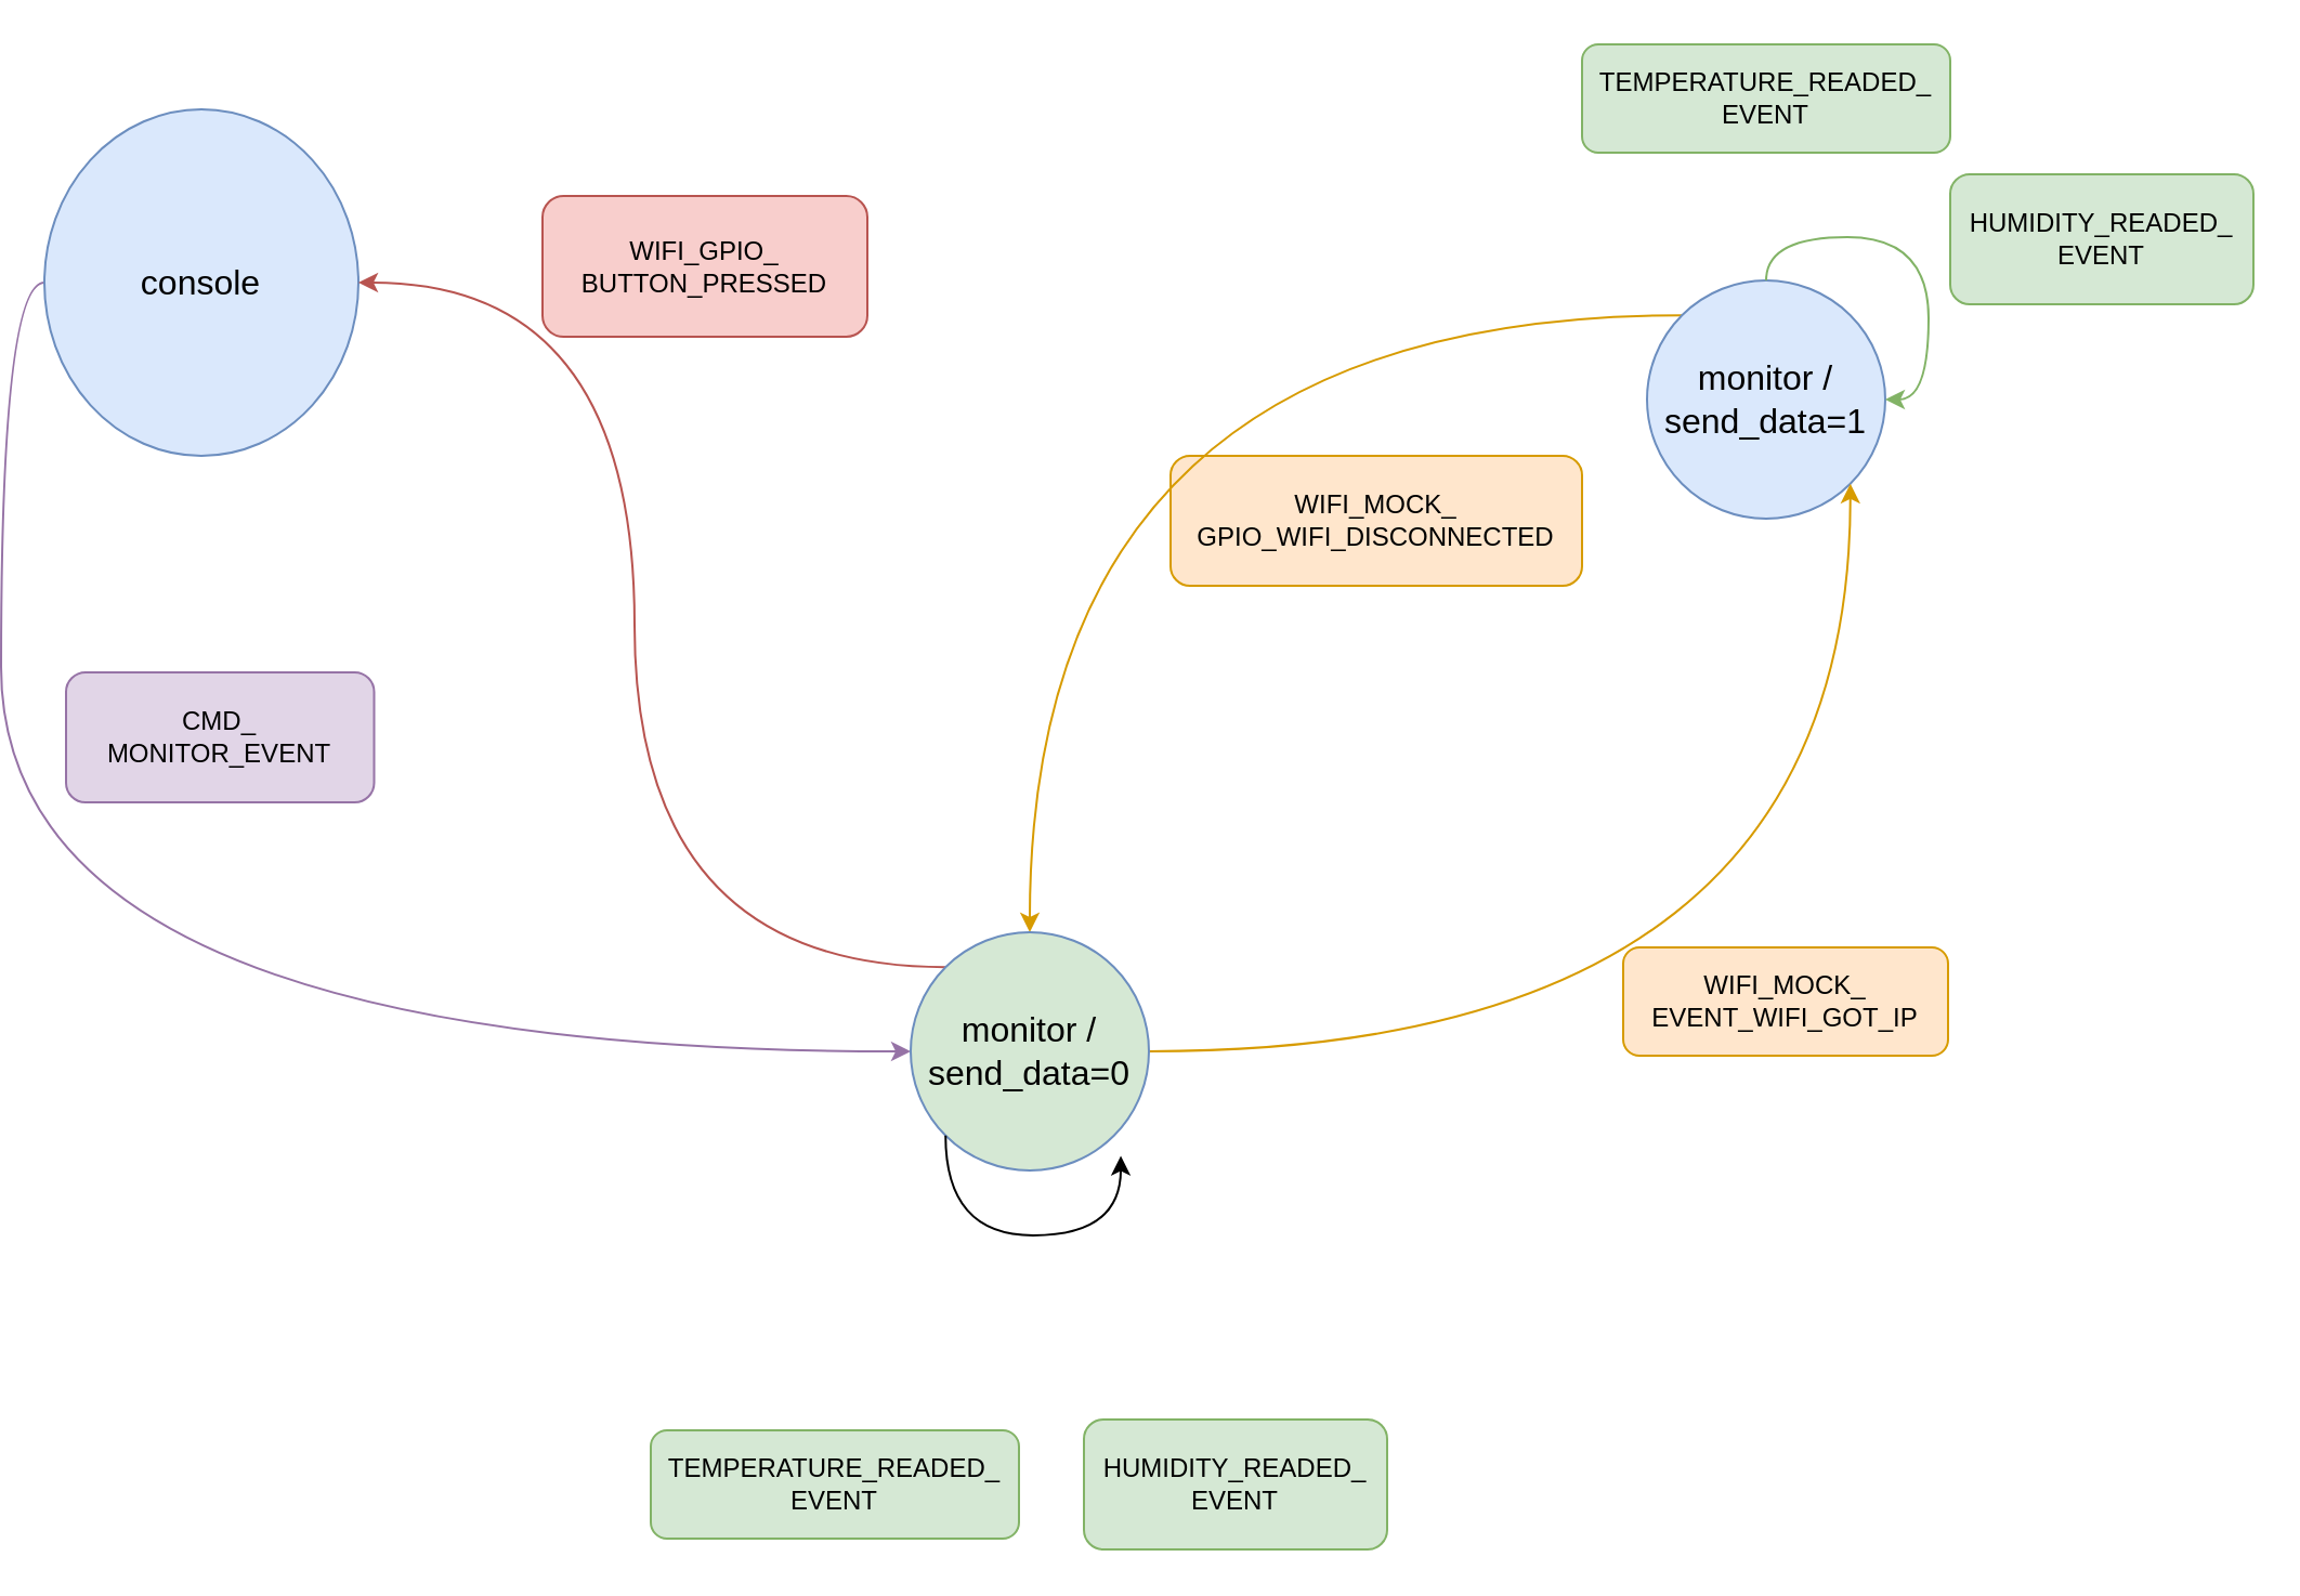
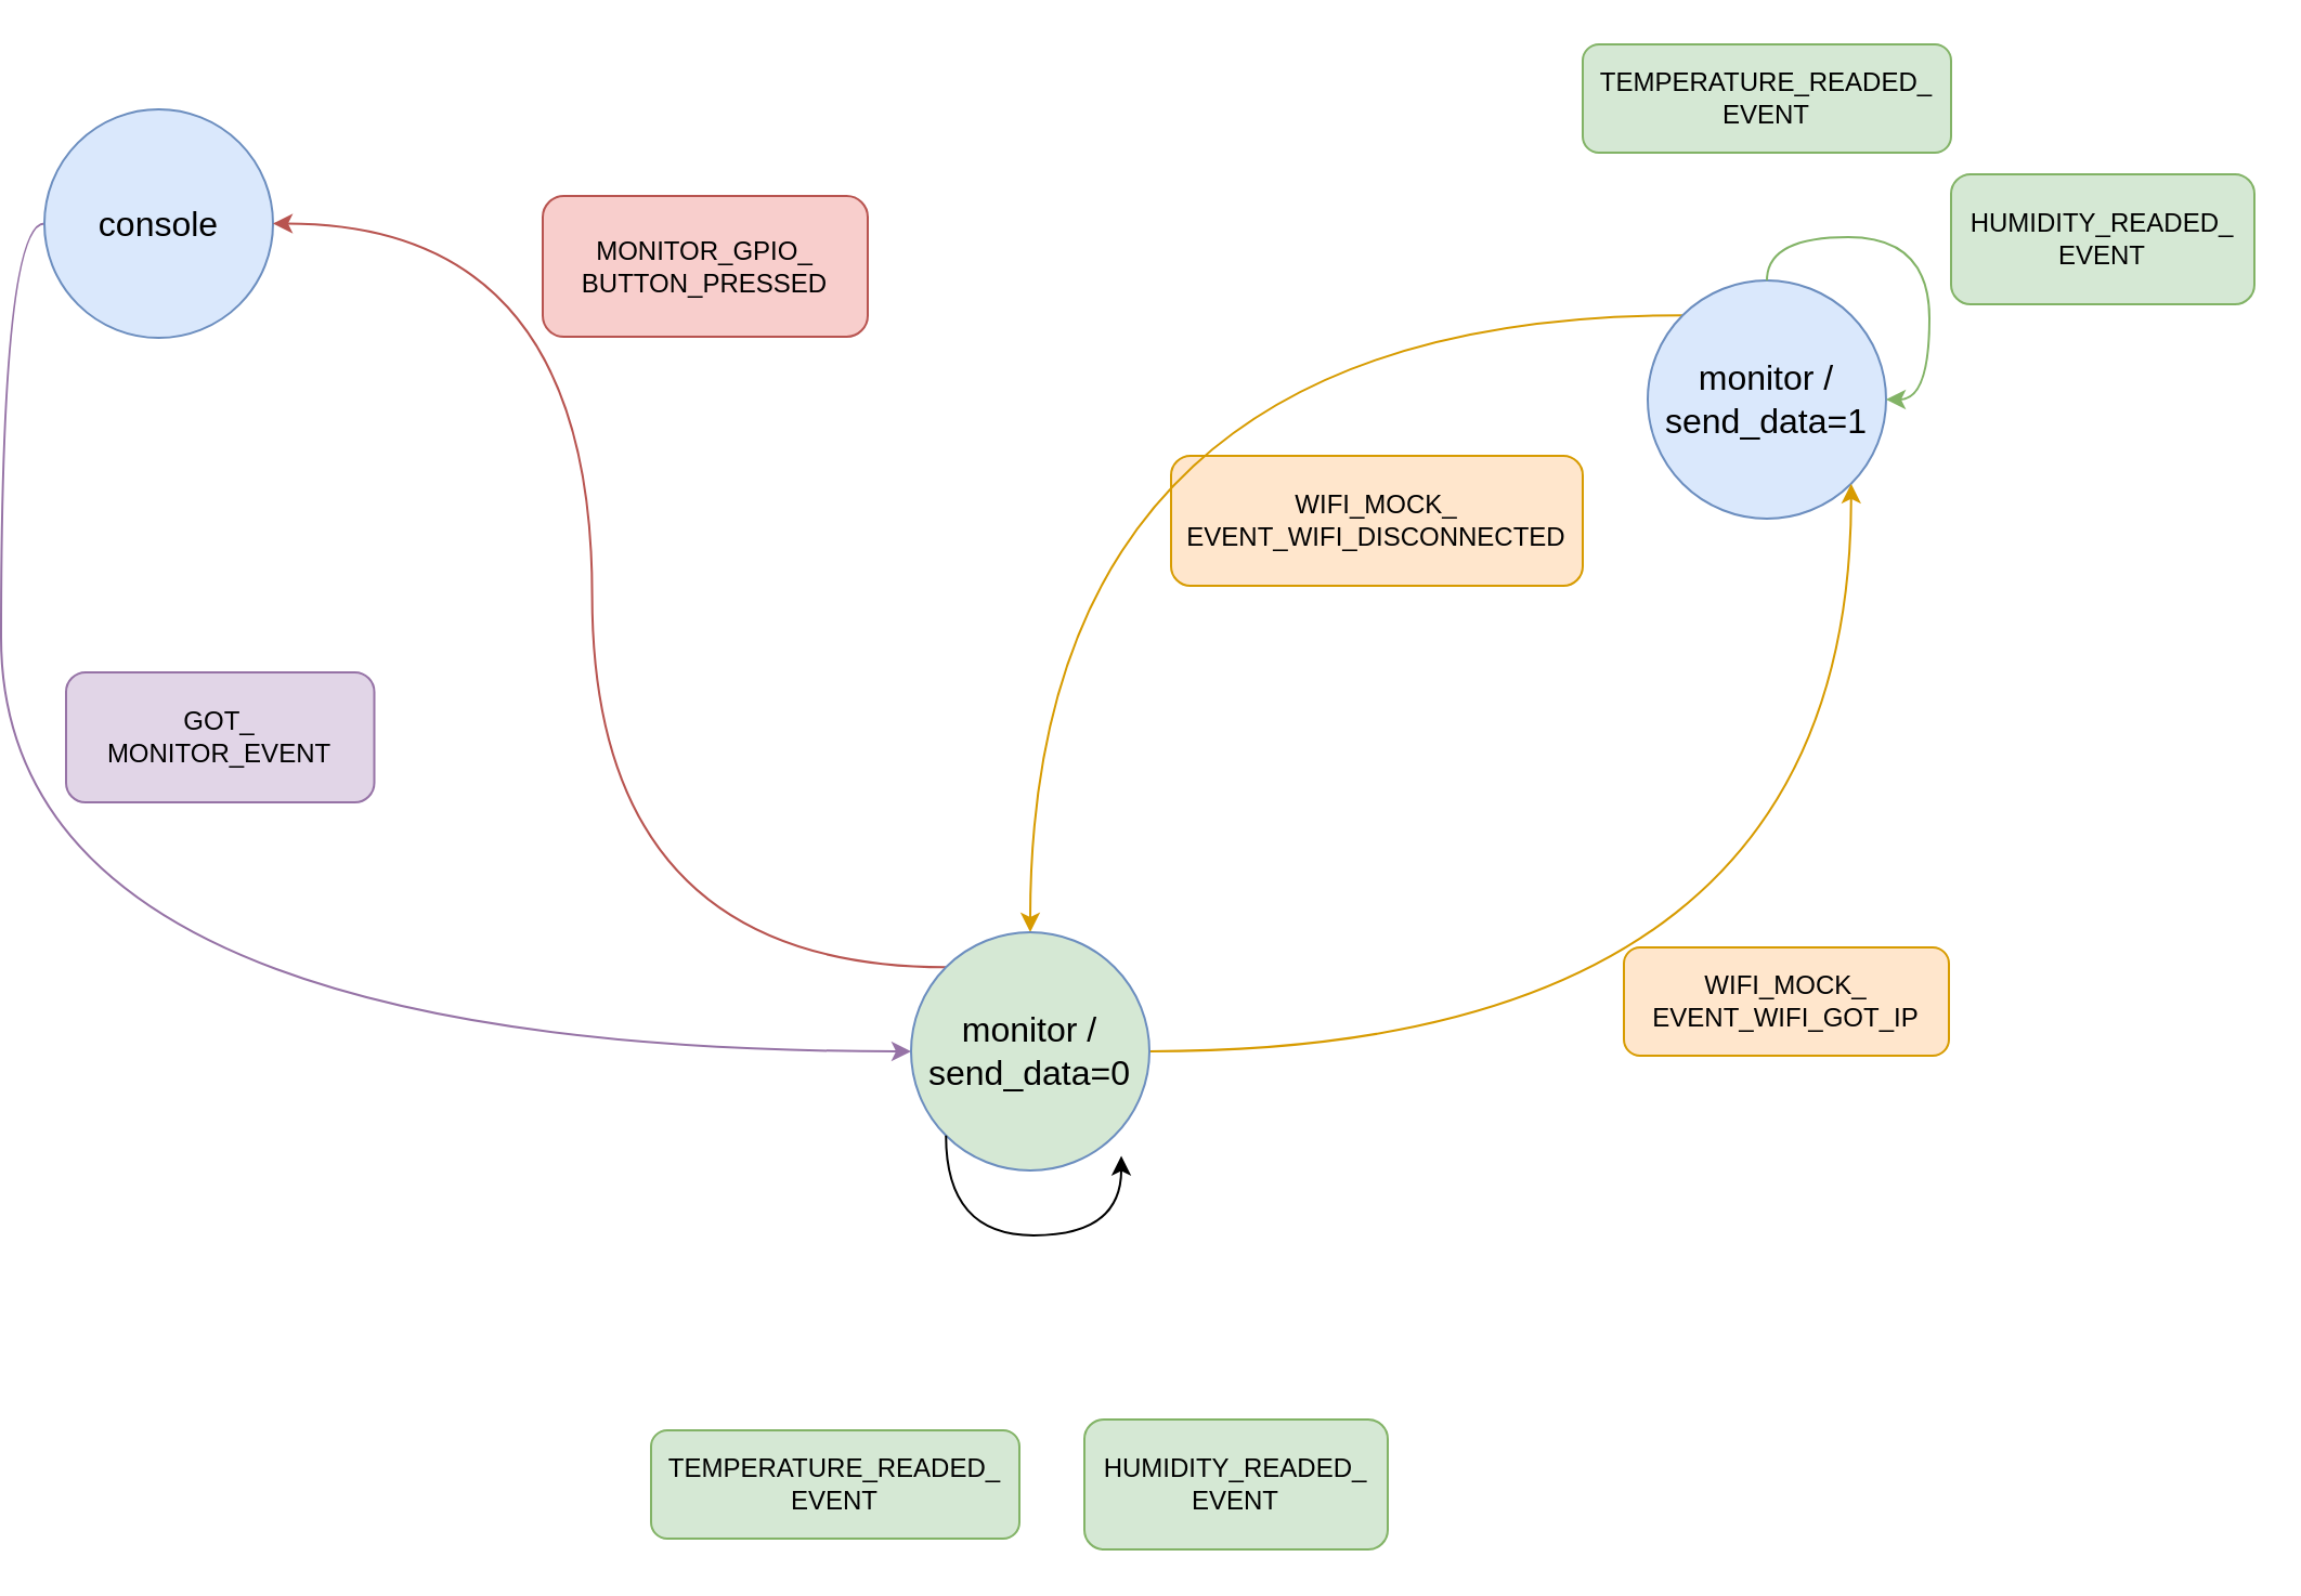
- <mxCell id="6" value="WIFI_GPIO_&lt;br&gt;BUTTON_PRESSED" style="rounded=1;whiteSpace=wrap;html=1;fillColor=#f8cecc;strokeColor=#b85450;" vertex="1" parent="1"><mxGeometry x="250" y="90" width="150" height="65" as="geometry" /></mxCell>
+ <mxCell id="6" value="MONITOR_GPIO_&lt;br&gt;BUTTON_PRESSED" style="rounded=1;whiteSpace=wrap;html=1;fillColor=#f8cecc;strokeColor=#b85450;" vertex="1" parent="1"><mxGeometry x="250" y="90" width="150" height="65" as="geometry" /></mxCell>
- <mxCell id="11" value="&lt;font style=&quot;font-size: 16px;&quot;&gt;console&lt;/font&gt;" style="ellipse;whiteSpace=wrap;html=1;aspect=fixed;fillColor=#dae8fc;strokeColor=#6c8ebf;" vertex="1" parent="1"><mxGeometry x="20" y="50" width="145" height="160" as="geometry" /></mxCell>
+ <mxCell id="11" value="&lt;font style=&quot;font-size: 16px;&quot;&gt;console&lt;/font&gt;" style="ellipse;whiteSpace=wrap;html=1;aspect=fixed;fillColor=#dae8fc;strokeColor=#6c8ebf;" vertex="1" parent="1"><mxGeometry x="20" y="50" width="105.5" height="105.5" as="geometry" /></mxCell>
- <mxCell id="2" value="WIFI_MOCK_&lt;br&gt;GPIO_WIFI_DISCONNECTED" style="rounded=1;whiteSpace=wrap;html=1;fillColor=#ffe6cc;strokeColor=#d79b00;" vertex="1" parent="1"><mxGeometry x="540" y="210" width="190" height="60" as="geometry" /></mxCell>
+ <mxCell id="2" value="WIFI_MOCK_&lt;br&gt;EVENT_WIFI_DISCONNECTED" style="rounded=1;whiteSpace=wrap;html=1;fillColor=#ffe6cc;strokeColor=#d79b00;" vertex="1" parent="1"><mxGeometry x="540" y="210" width="190" height="60" as="geometry" /></mxCell>
- <mxCell id="7" value="CMD_&lt;br&gt;MONITOR_EVENT" style="rounded=1;whiteSpace=wrap;html=1;fillColor=#e1d5e7;strokeColor=#9673a6;" vertex="1" parent="1"><mxGeometry x="30" y="310" width="142.25" height="60" as="geometry" /></mxCell>
+ <mxCell id="7" value="GOT_&lt;br&gt;MONITOR_EVENT" style="rounded=1;whiteSpace=wrap;html=1;fillColor=#e1d5e7;strokeColor=#9673a6;" vertex="1" parent="1"><mxGeometry x="30" y="310" width="142.25" height="60" as="geometry" /></mxCell>
